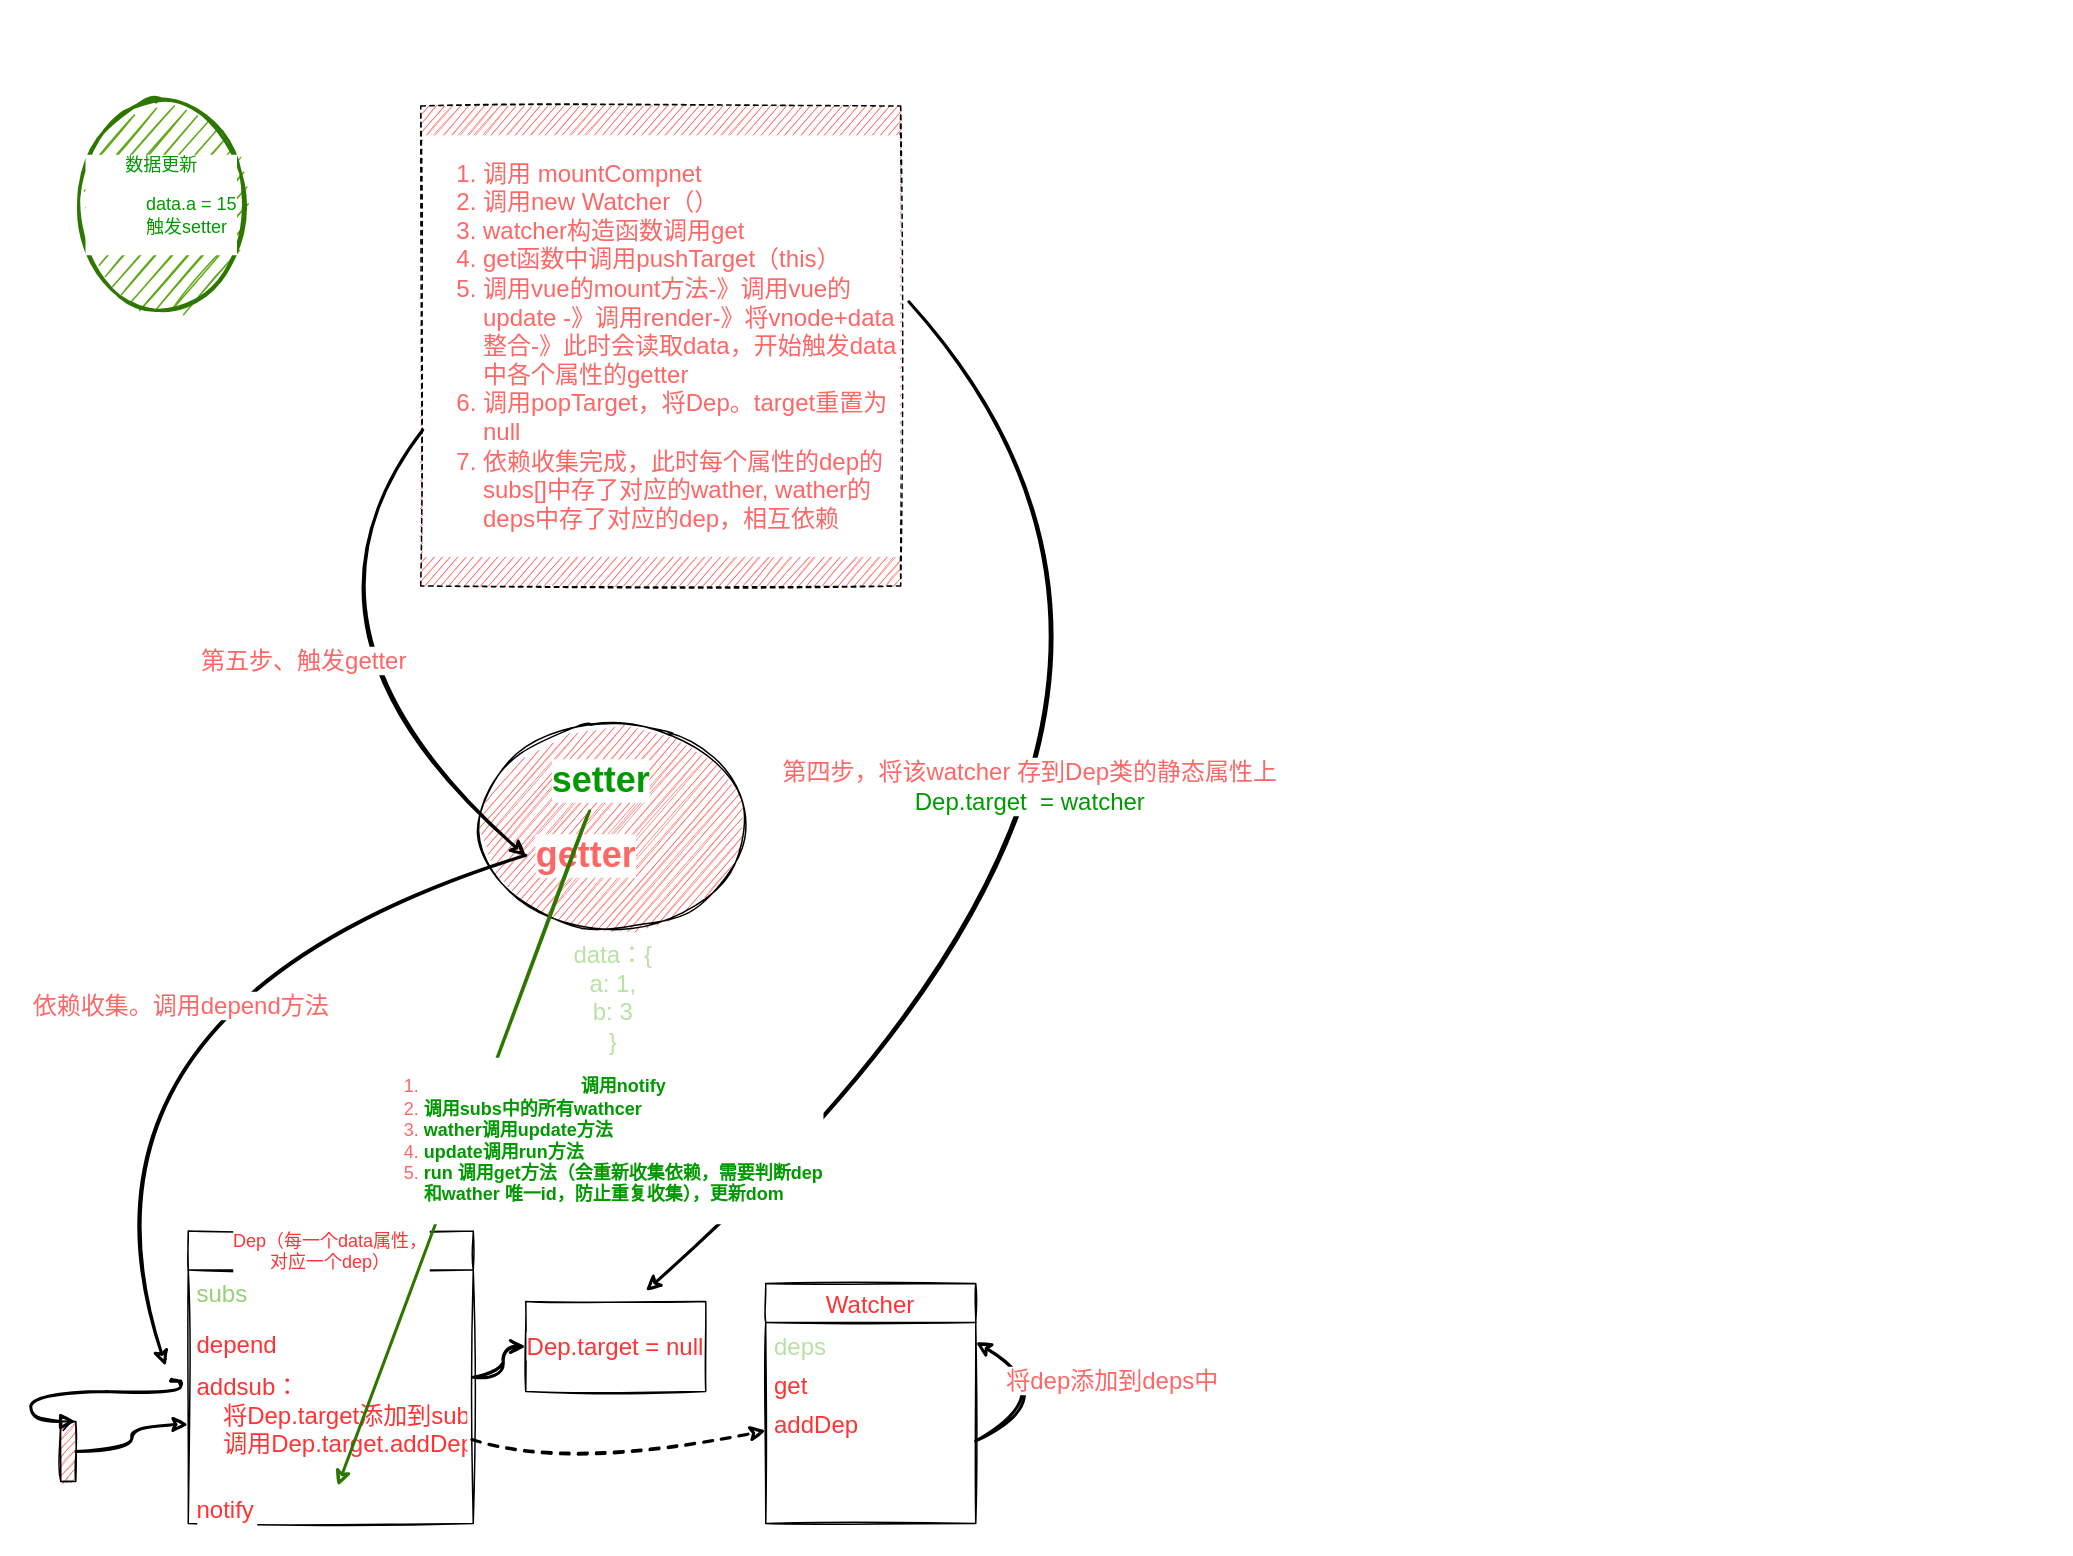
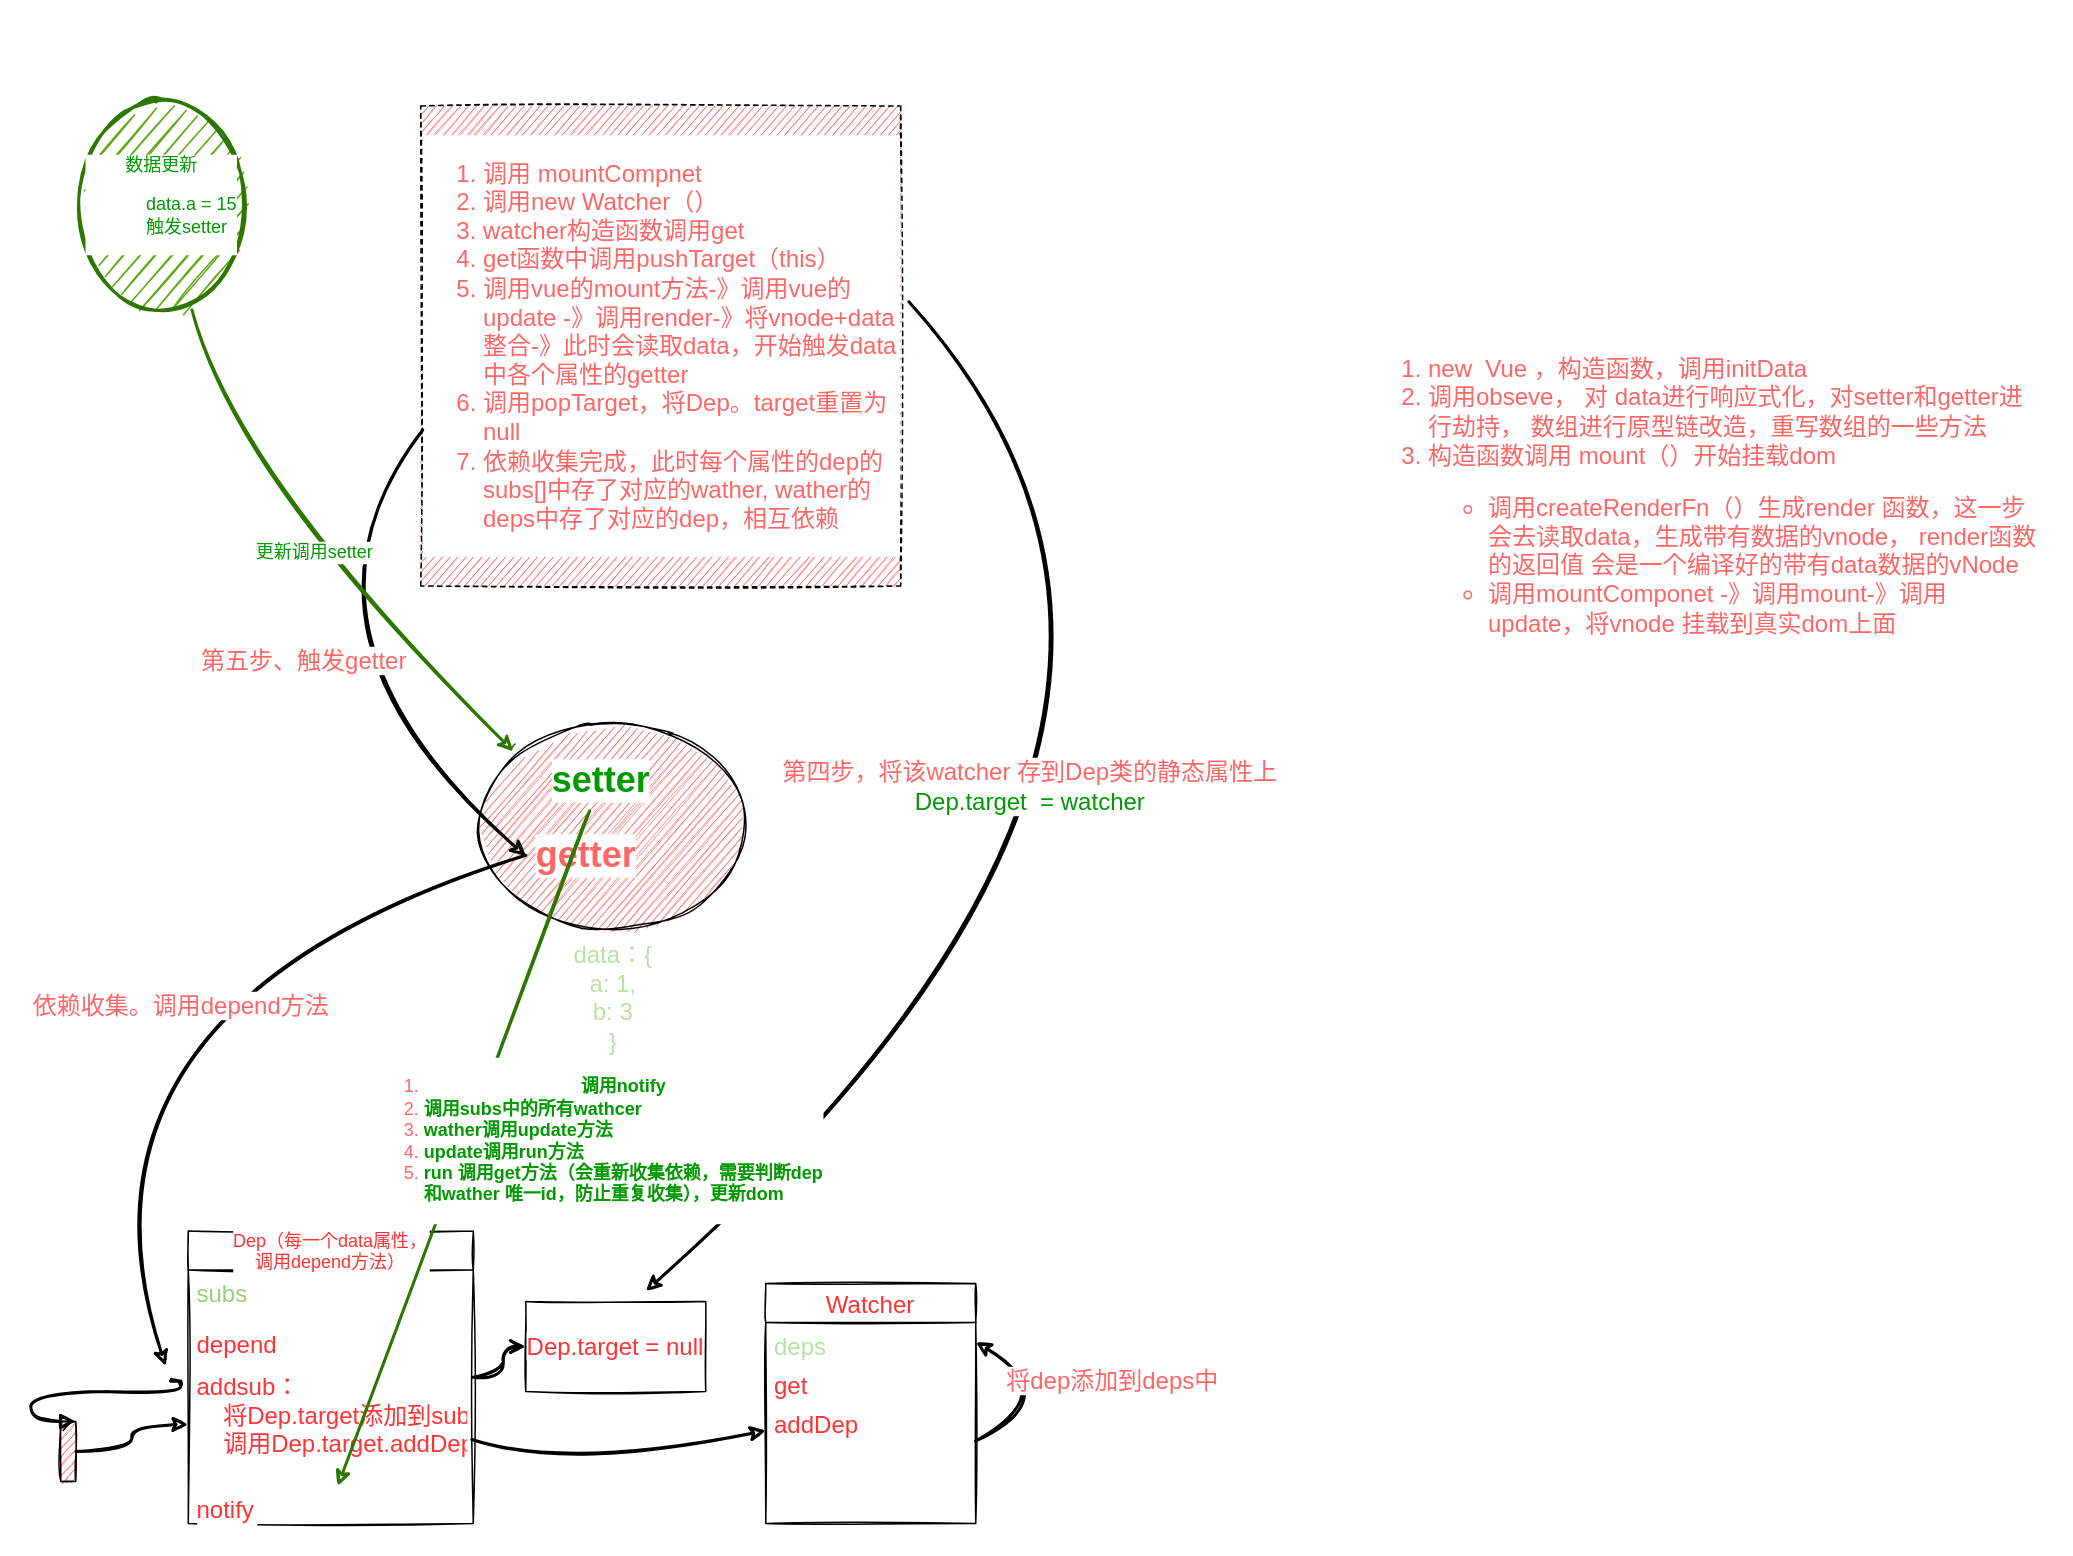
+ <mxCell id="30" value="&lt;font color=&quot;#009900&quot;&gt;更新调用setter&lt;/font&gt;" style="endArrow=classic;html=1;sketch=1;fontSize=12;fontColor=#FF6666;strokeWidth=2;curved=1;entryX=0.145;entryY=0.145;entryDx=0;entryDy=0;entryPerimeter=0;fillColor=#60a917;strokeColor=#2D7600;" edge="1" parent="1" source="34" target="14"><mxGeometry relative="1" as="geometry"><mxPoint x="149.706" y="250" as="sourcePoint" /><mxPoint x="210" y="250" as="targetPoint" /><Array as="points"><mxPoint x="160" y="320" /></Array></mxGeometry></mxCell>
+ <mxCell id="31" value="" style="edgeLabel;resizable=0;html=1;align=center;verticalAlign=middle;labelBackgroundColor=default;sketch=1;fontSize=12;fontColor=#FF6666;fillColor=#FF6666;" connectable="0" vertex="1" parent="30"><mxGeometry relative="1" as="geometry" /></mxCell>
+ <mxCell id="17" value="&lt;ol&gt;&lt;li&gt;new&amp;nbsp; Vue ，构造函数，调用initData&lt;/li&gt;&lt;li&gt;调用obseve， 对 data进行响应式化，对setter和getter进行劫持， 数组进行原型链改造，重写数组的一些方法&lt;/li&gt;&lt;li&gt;构造函数调用 mount（）开始挂载dom&lt;/li&gt;&lt;/ol&gt;&lt;ul&gt;&lt;ul&gt;&lt;li&gt;调用createRenderFn（）生成render 函数，这一步会去读取data，生成带有数据的vnode， render函数的返回值 会是一个编译好的带有data数据的vNode&lt;/li&gt;&lt;li&gt;调用mountComponet -》调用mount-》调用update，将vnode 挂载到真实dom上面&lt;/li&gt;&lt;/ul&gt;&lt;/ul&gt;" style="text;html=1;strokeColor=none;fillColor=none;align=left;verticalAlign=middle;whiteSpace=wrap;rounded=0;labelBackgroundColor=default;sketch=1;fontSize=16;fontColor=#FF6666;" vertex="1" parent="1"><mxGeometry x="910" y="20" width="450" height="620" as="geometry" /></mxCell>
- <mxCell id="3" value="Dep（每一个data属性，&#10;对应一个dep）" style="swimlane;fontStyle=0;childLayout=stackLayout;horizontal=1;startSize=26;fillColor=none;horizontalStack=0;resizeParent=1;resizeParentMax=0;resizeLast=0;collapsible=1;marginBottom=0;labelBackgroundColor=default;sketch=1;fontSize=12;fontColor=#FF3333;" vertex="1" parent="1"><mxGeometry x="125" y="820" width="190" height="195" as="geometry" /></mxCell>
+ <mxCell id="3" value="Dep（每一个data属性，&#10;调用depend方法）" style="swimlane;fontStyle=0;childLayout=stackLayout;horizontal=1;startSize=26;fillColor=none;horizontalStack=0;resizeParent=1;resizeParentMax=0;resizeLast=0;collapsible=1;marginBottom=0;labelBackgroundColor=default;sketch=1;fontSize=12;fontColor=#FF3333;" vertex="1" parent="1"><mxGeometry x="125" y="820" width="190" height="195" as="geometry" /></mxCell>
- <mxCell id="29" value="" style="endArrow=classic;html=1;sketch=1;fontSize=16;fontColor=#FF6666;strokeWidth=2;curved=1;entryX=0;entryY=0.244;entryDx=0;entryDy=0;entryPerimeter=0;exitX=0.995;exitY=0.622;exitDx=0;exitDy=0;exitPerimeter=0;dashed=1;" edge="1" parent="1" source="6" target="11"><mxGeometry relative="1" as="geometry"><mxPoint x="260" y="987" as="sourcePoint" /><mxPoint x="360" y="987" as="targetPoint" /><Array as="points"><mxPoint x="380" y="980" /></Array></mxGeometry></mxCell>
+ <mxCell id="29" value="" style="endArrow=classic;html=1;sketch=1;fontSize=16;fontColor=#FF6666;strokeWidth=2;curved=1;entryX=0;entryY=0.244;entryDx=0;entryDy=0;entryPerimeter=0;exitX=0.995;exitY=0.622;exitDx=0;exitDy=0;exitPerimeter=0;" edge="1" parent="1" source="6" target="11"><mxGeometry relative="1" as="geometry"><mxPoint x="260" y="987" as="sourcePoint" /><mxPoint x="360" y="987" as="targetPoint" /><Array as="points"><mxPoint x="380" y="980" /></Array></mxGeometry></mxCell>
